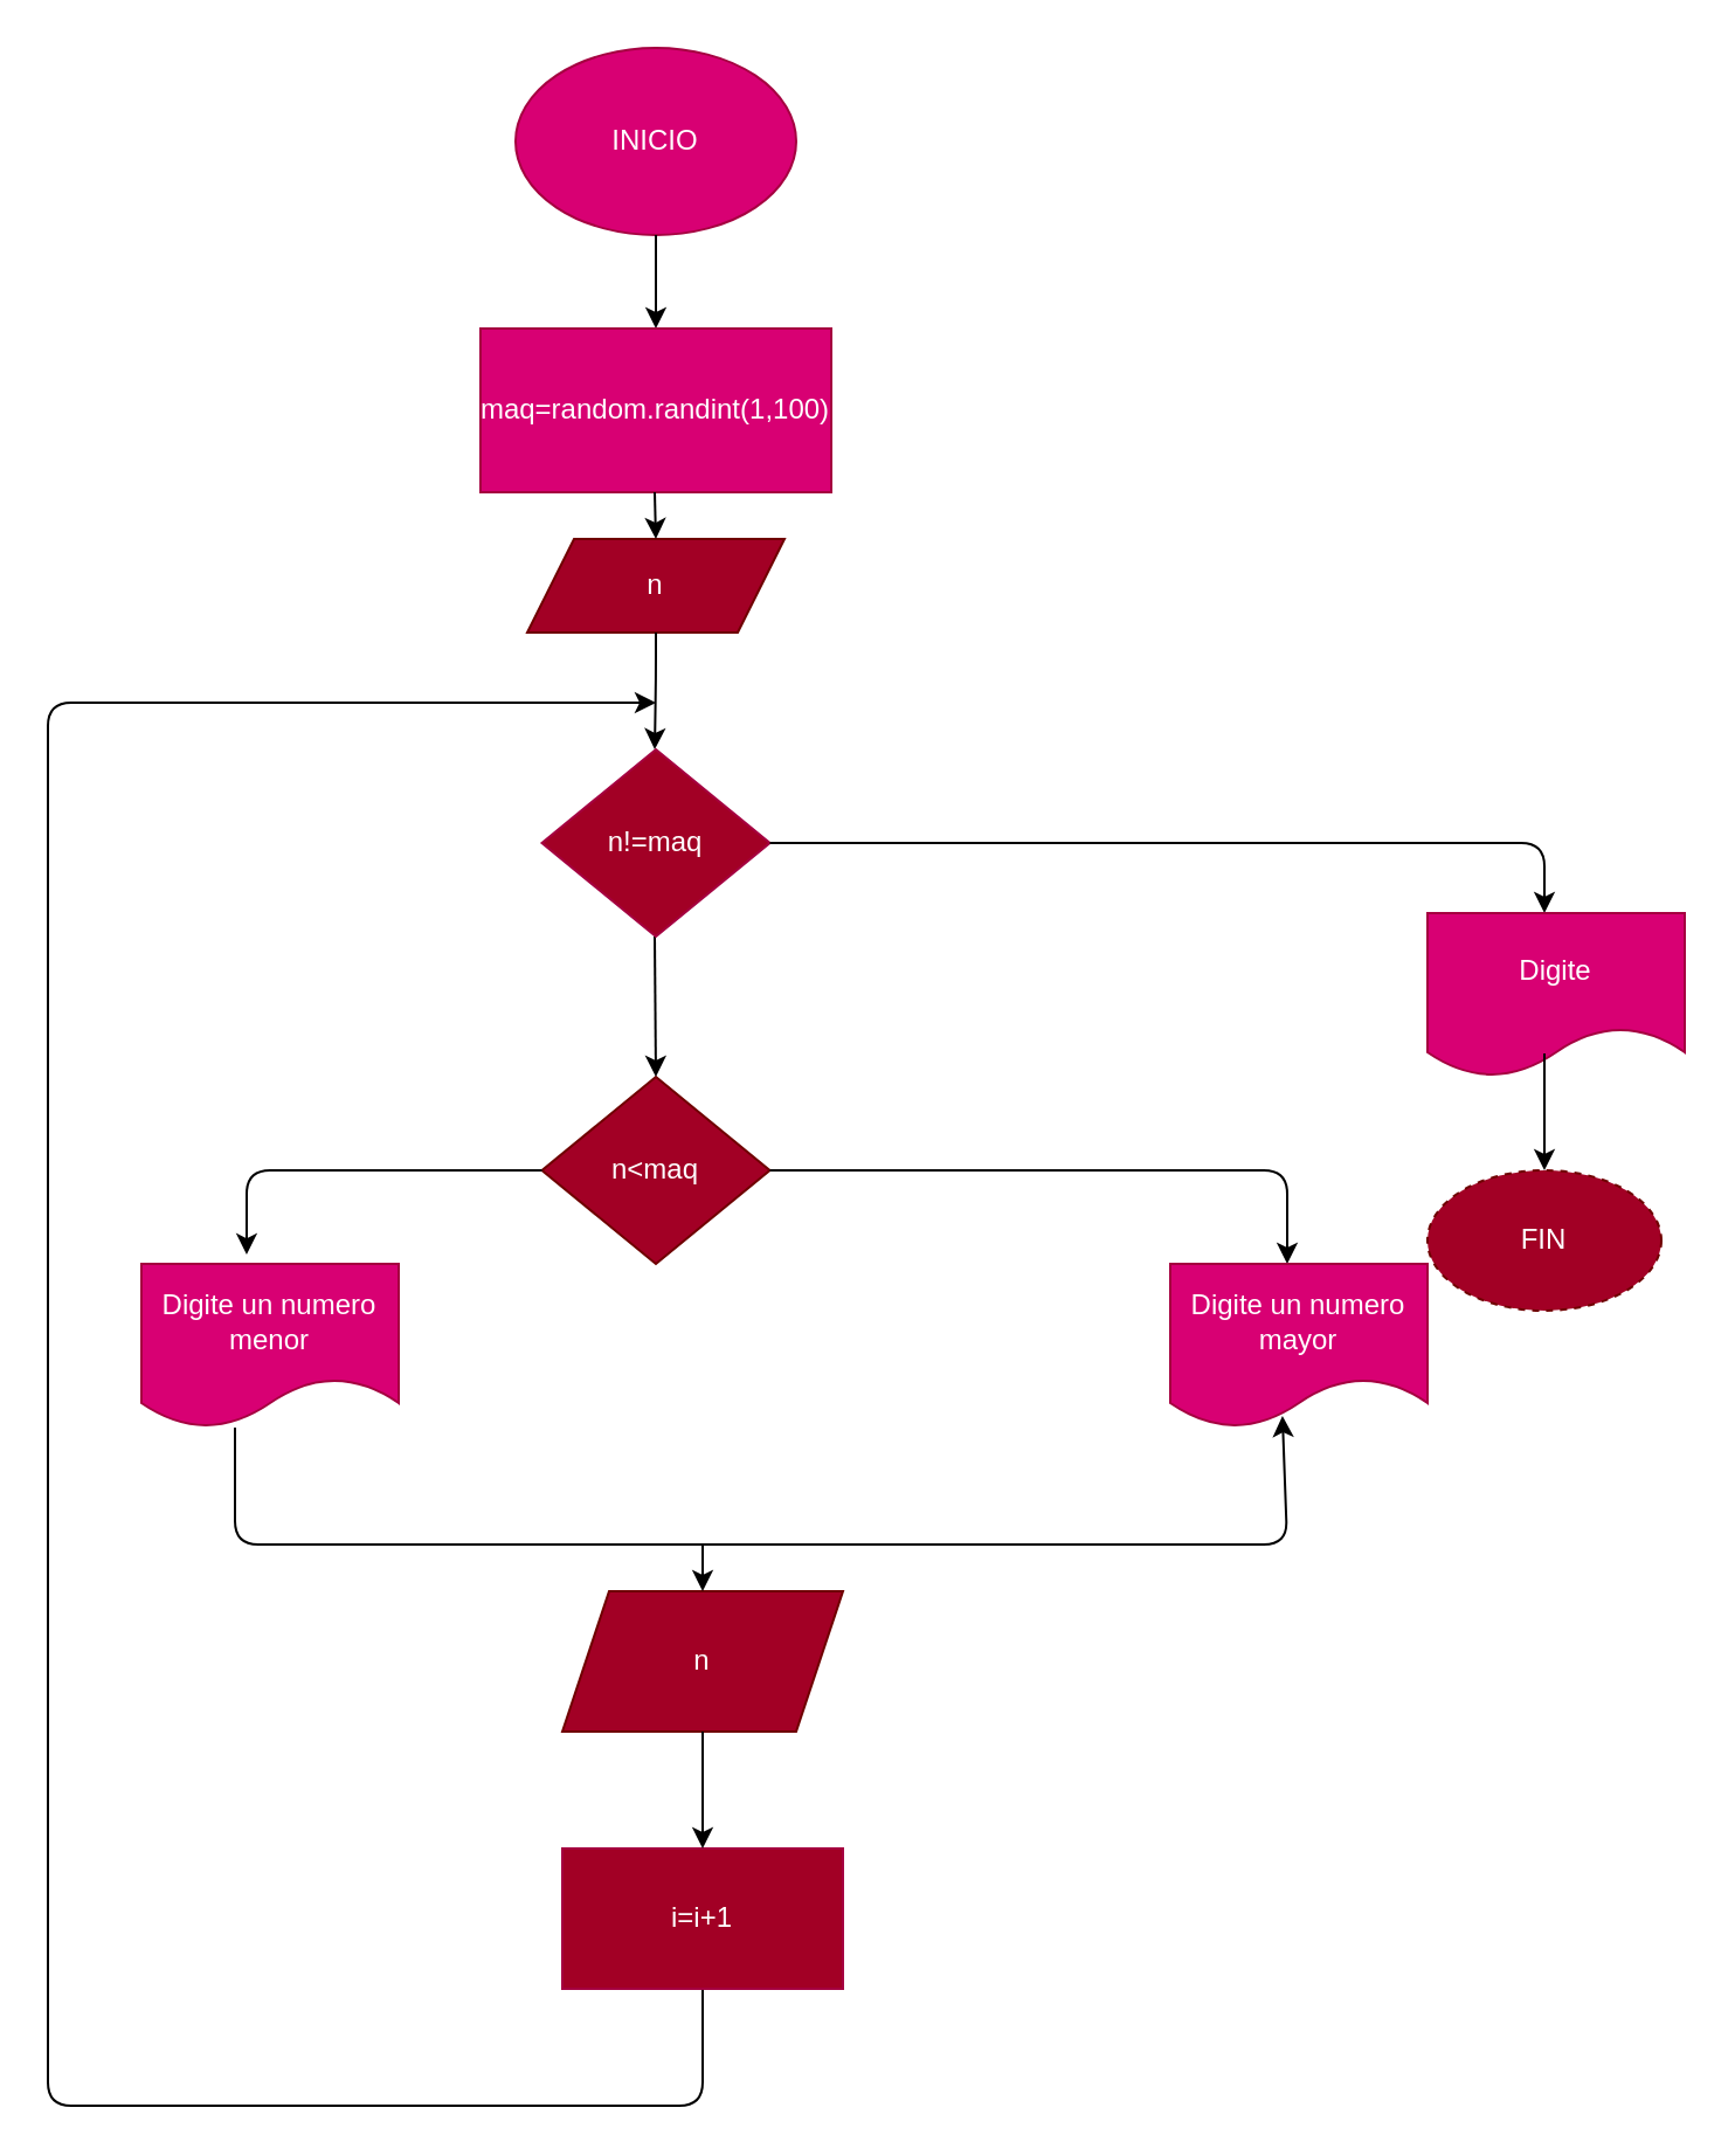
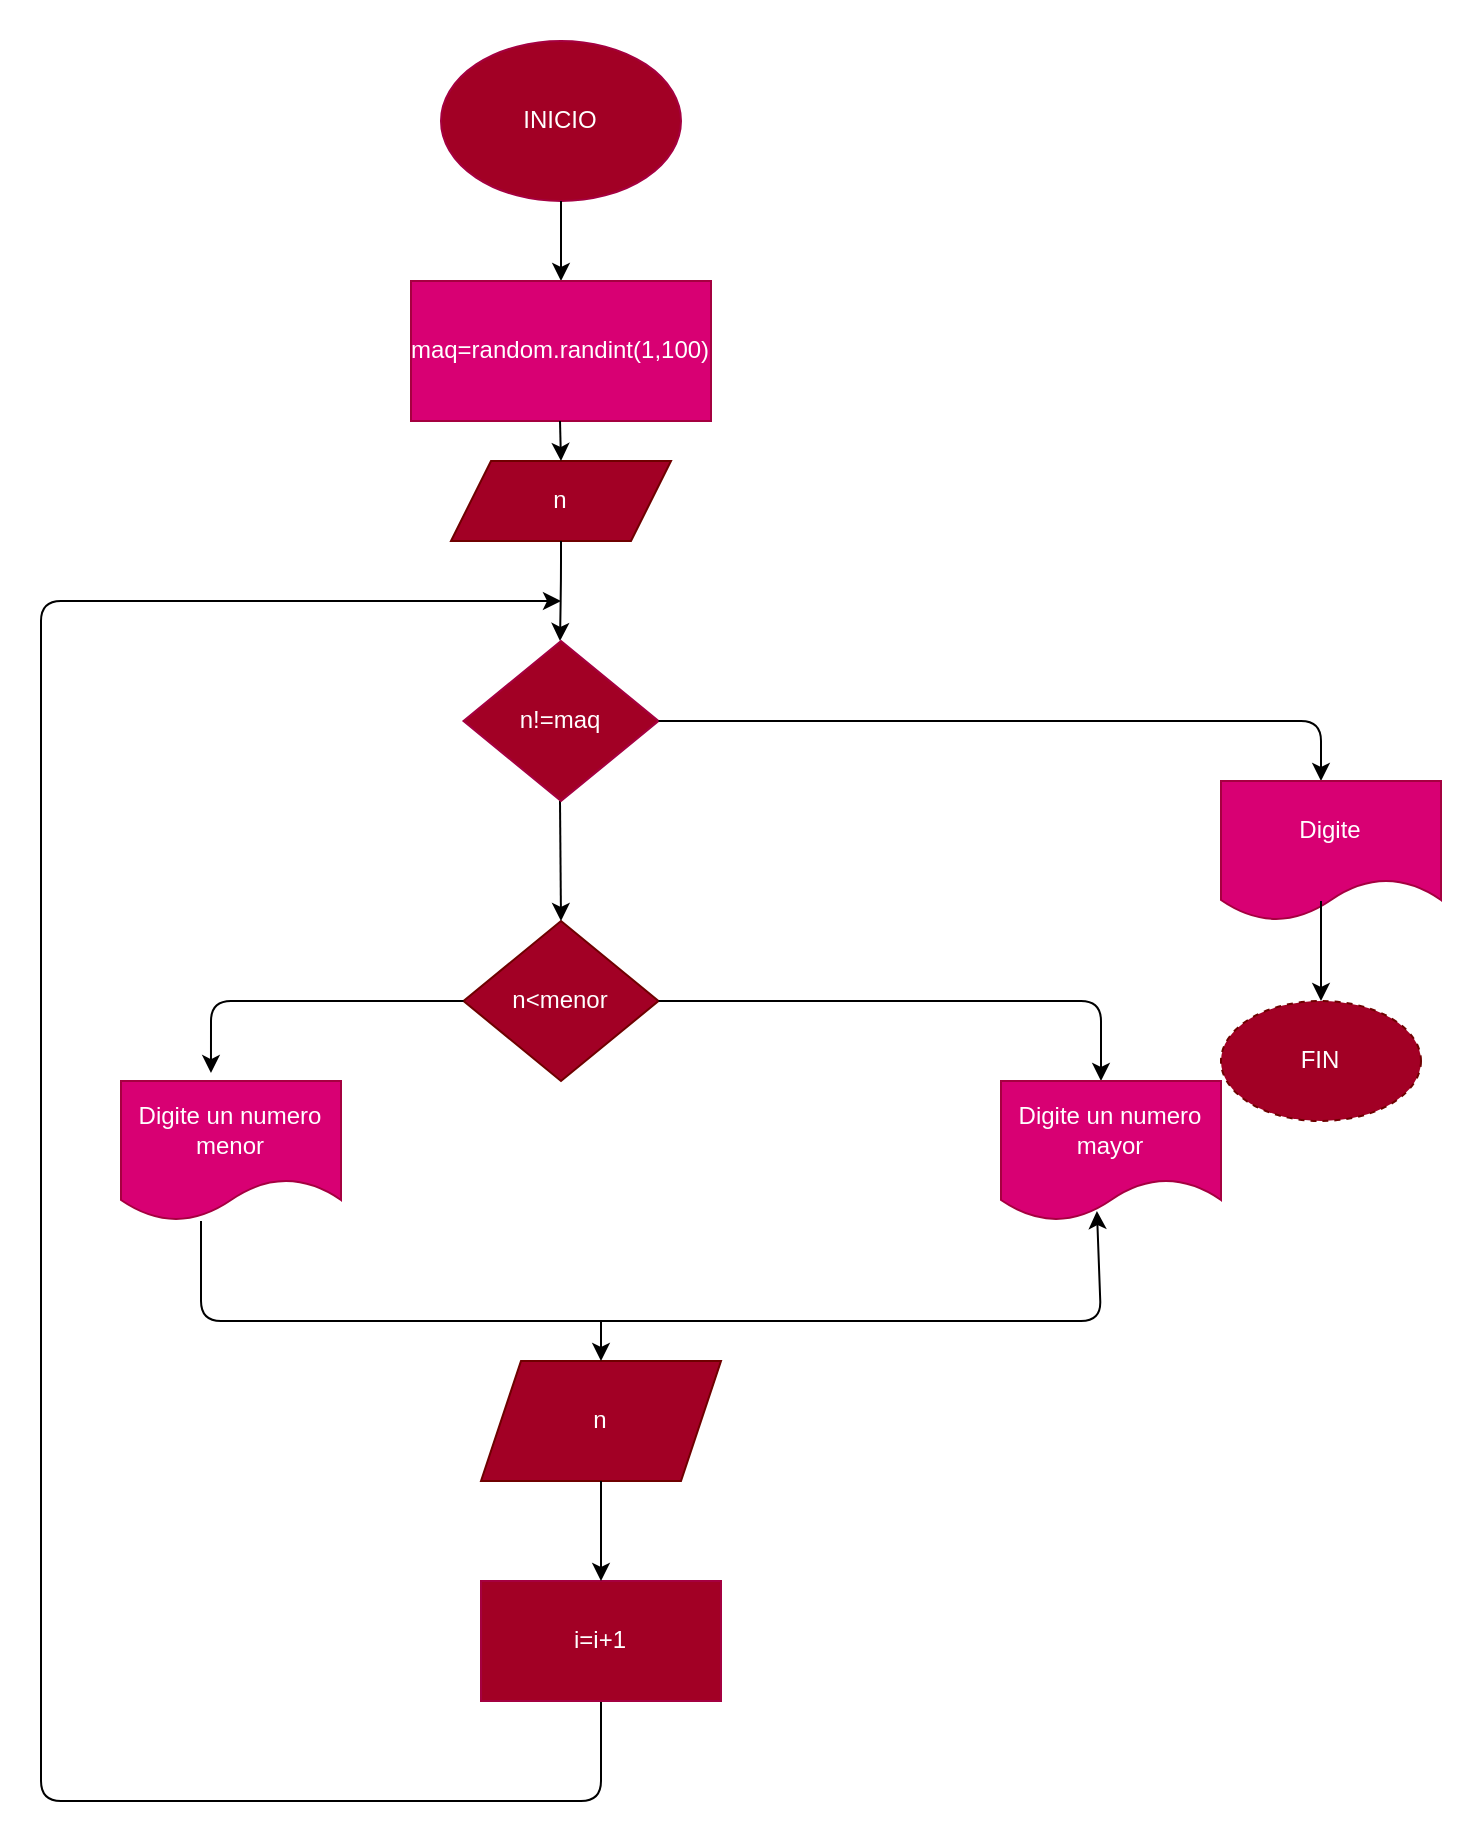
- <mxCell id="2" value="INICIO" style="ellipse;whiteSpace=wrap;html=1;fillColor=#d80073;fontColor=#ffffff;strokeColor=#A50040;" vertex="1" parent="1"><mxGeometry x="220" y="20" width="120" height="80" as="geometry" /></mxCell>
+ <mxCell id="2" value="INICIO" style="ellipse;whiteSpace=wrap;html=1;fillColor=#a20025;fontColor=#ffffff;strokeColor=#A50040;" vertex="1" parent="1"><mxGeometry x="220" y="20" width="120" height="80" as="geometry" /></mxCell>
- <mxCell id="8" value="n&amp;lt;maq" style="rhombus;whiteSpace=wrap;html=1;fillColor=#a20025;fontColor=#ffffff;strokeColor=#6F0000;" vertex="1" parent="1"><mxGeometry x="231.25" y="460" width="97.5" height="80" as="geometry" /></mxCell>
+ <mxCell id="8" value="n&amp;lt;menor" style="rhombus;whiteSpace=wrap;html=1;fillColor=#a20025;fontColor=#ffffff;strokeColor=#6F0000;" vertex="1" parent="1"><mxGeometry x="231.25" y="460" width="97.5" height="80" as="geometry" /></mxCell>
